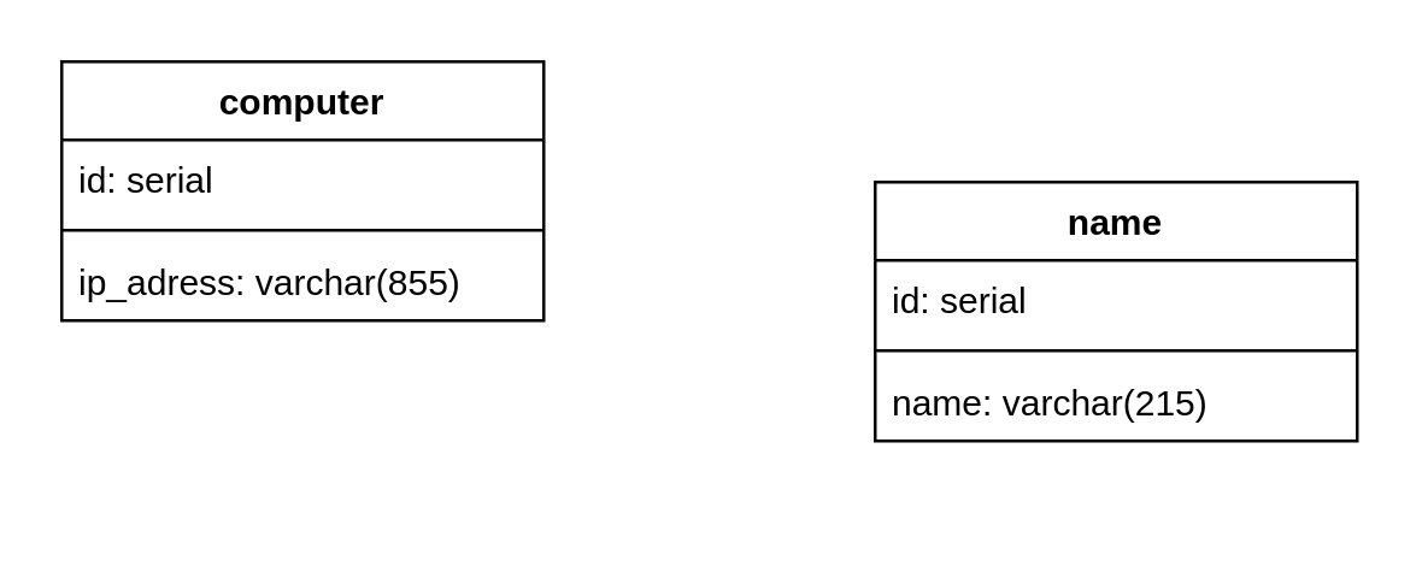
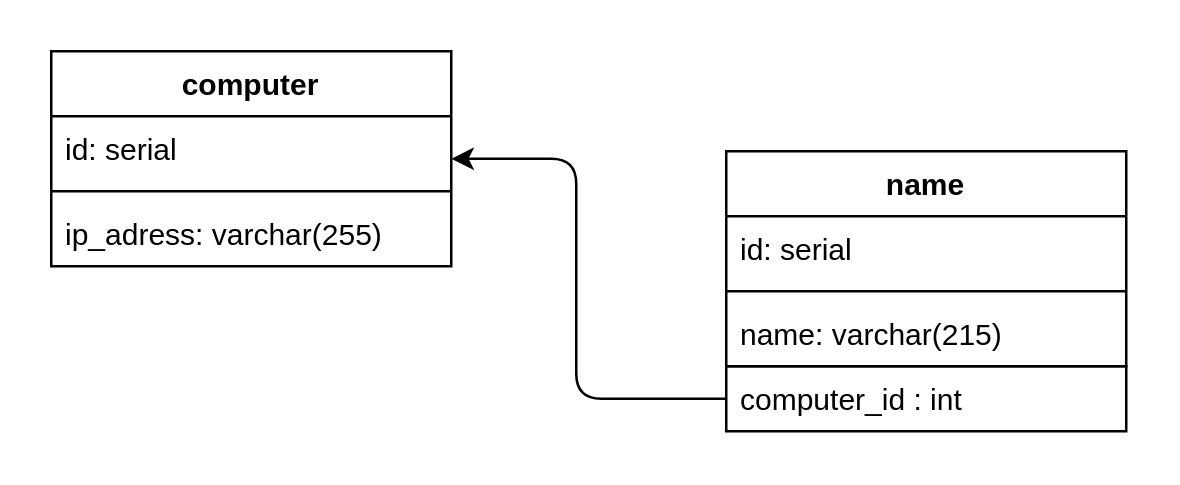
- <mxCell id="5" value="ip_adress: varchar(855)" style="text;strokeColor=none;fillColor=none;align=left;verticalAlign=top;spacingLeft=4;spacingRight=4;overflow=hidden;rotatable=0;points=[[0,0.5],[1,0.5]];portConstraint=eastwest;" vertex="1" parent="2"><mxGeometry y="60" width="160" height="26" as="geometry" /></mxCell>
+ <mxCell id="5" value="ip_adress: varchar(255)" style="text;strokeColor=none;fillColor=none;align=left;verticalAlign=top;spacingLeft=4;spacingRight=4;overflow=hidden;rotatable=0;points=[[0,0.5],[1,0.5]];portConstraint=eastwest;" vertex="1" parent="2"><mxGeometry y="60" width="160" height="26" as="geometry" /></mxCell>
+ <mxCell id="11" value="" style="endArrow=classic;html=1;entryX=1;entryY=0.5;entryDx=0;entryDy=0;exitX=0;exitY=0.5;exitDx=0;exitDy=0;" edge="1" parent="1" source="10" target="2"><mxGeometry width="50" height="50" relative="1" as="geometry"><mxPoint x="260" y="220" as="sourcePoint" /><mxPoint x="310" y="170" as="targetPoint" /><Array as="points"><mxPoint x="230" y="159" /><mxPoint x="230" y="63" /></Array></mxGeometry></mxCell>
+ <mxCell id="10" value="computer_id : int" style="text;align=left;verticalAlign=top;spacingLeft=4;spacingRight=4;overflow=hidden;rotatable=0;points=[[0,0.5],[1,0.5]];portConstraint=eastwest;sketch=0;strokeColor=#000000;" vertex="1" parent="1"><mxGeometry x="290" y="146" width="160" height="26" as="geometry" /></mxCell>
